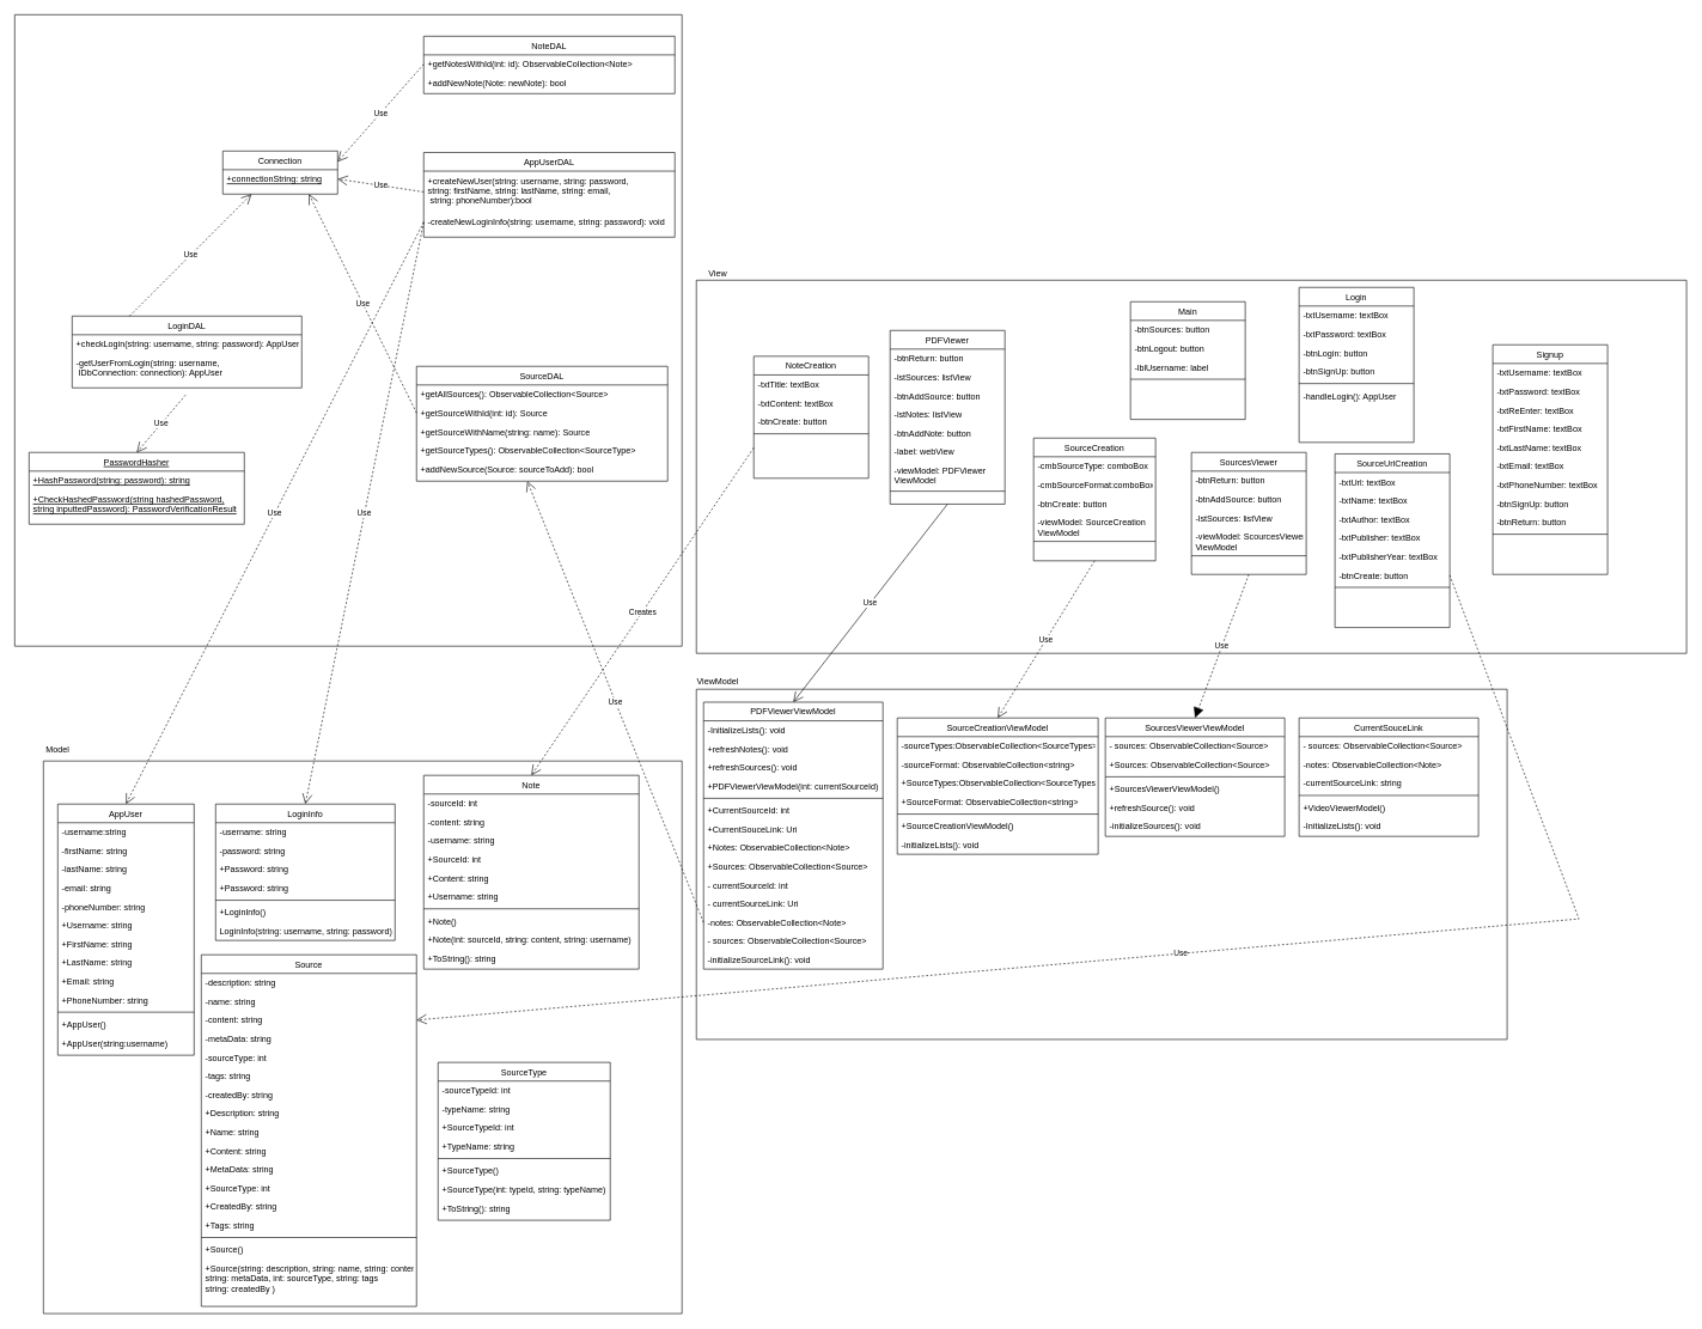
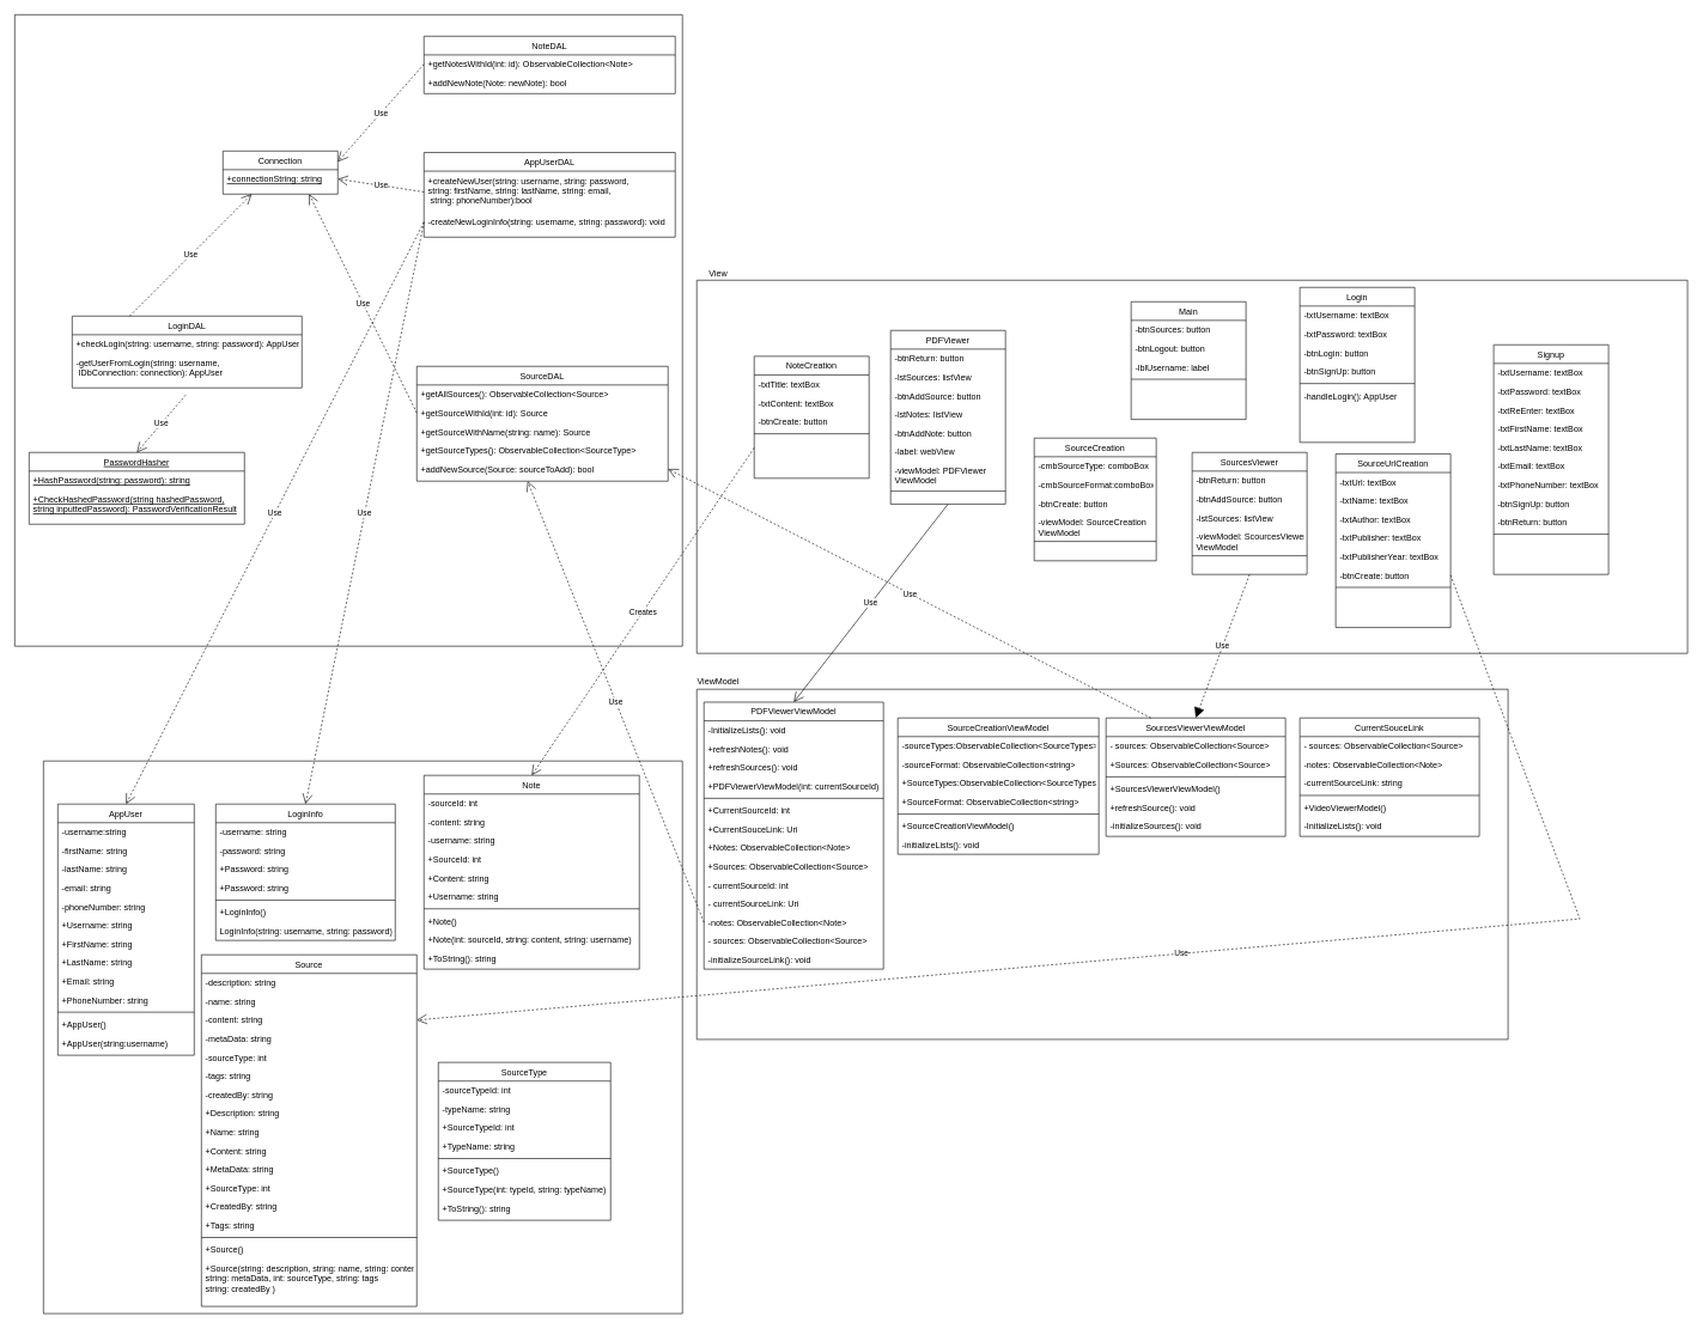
+ <mxCell id="190" value="Use" style="endArrow=open;endSize=12;dashed=1;html=1;rounded=0;exitX=0.25;exitY=0;exitDx=0;exitDy=0;entryX=1;entryY=0.5;entryDx=0;entryDy=0;" edge="1" parent="1" source="102" target="16"><mxGeometry width="160" relative="1" as="geometry"><mxPoint x="1515" y="800" as="sourcePoint" /><mxPoint x="1410" y="965" as="targetPoint" /></mxGeometry></mxCell>
- <mxCell id="141" value="Use" style="endArrow=open;endSize=12;dashed=1;html=1;rounded=0;exitX=0.5;exitY=1;exitDx=0;exitDy=0;entryX=0.5;entryY=0;entryDx=0;entryDy=0;" edge="1" parent="1" source="164" target="109"><mxGeometry width="160" relative="1" as="geometry"><mxPoint x="1391" y="935" as="sourcePoint" /><mxPoint x="1300" y="666" as="targetPoint" /></mxGeometry></mxCell>
- <mxCell id="149" value="Model" style="text;html=1;strokeColor=none;fillColor=none;align=center;verticalAlign=middle;whiteSpace=wrap;rounded=0;" vertex="1" parent="1"><mxGeometry x="50" y="1030" width="60" height="30" as="geometry" /></mxCell>
